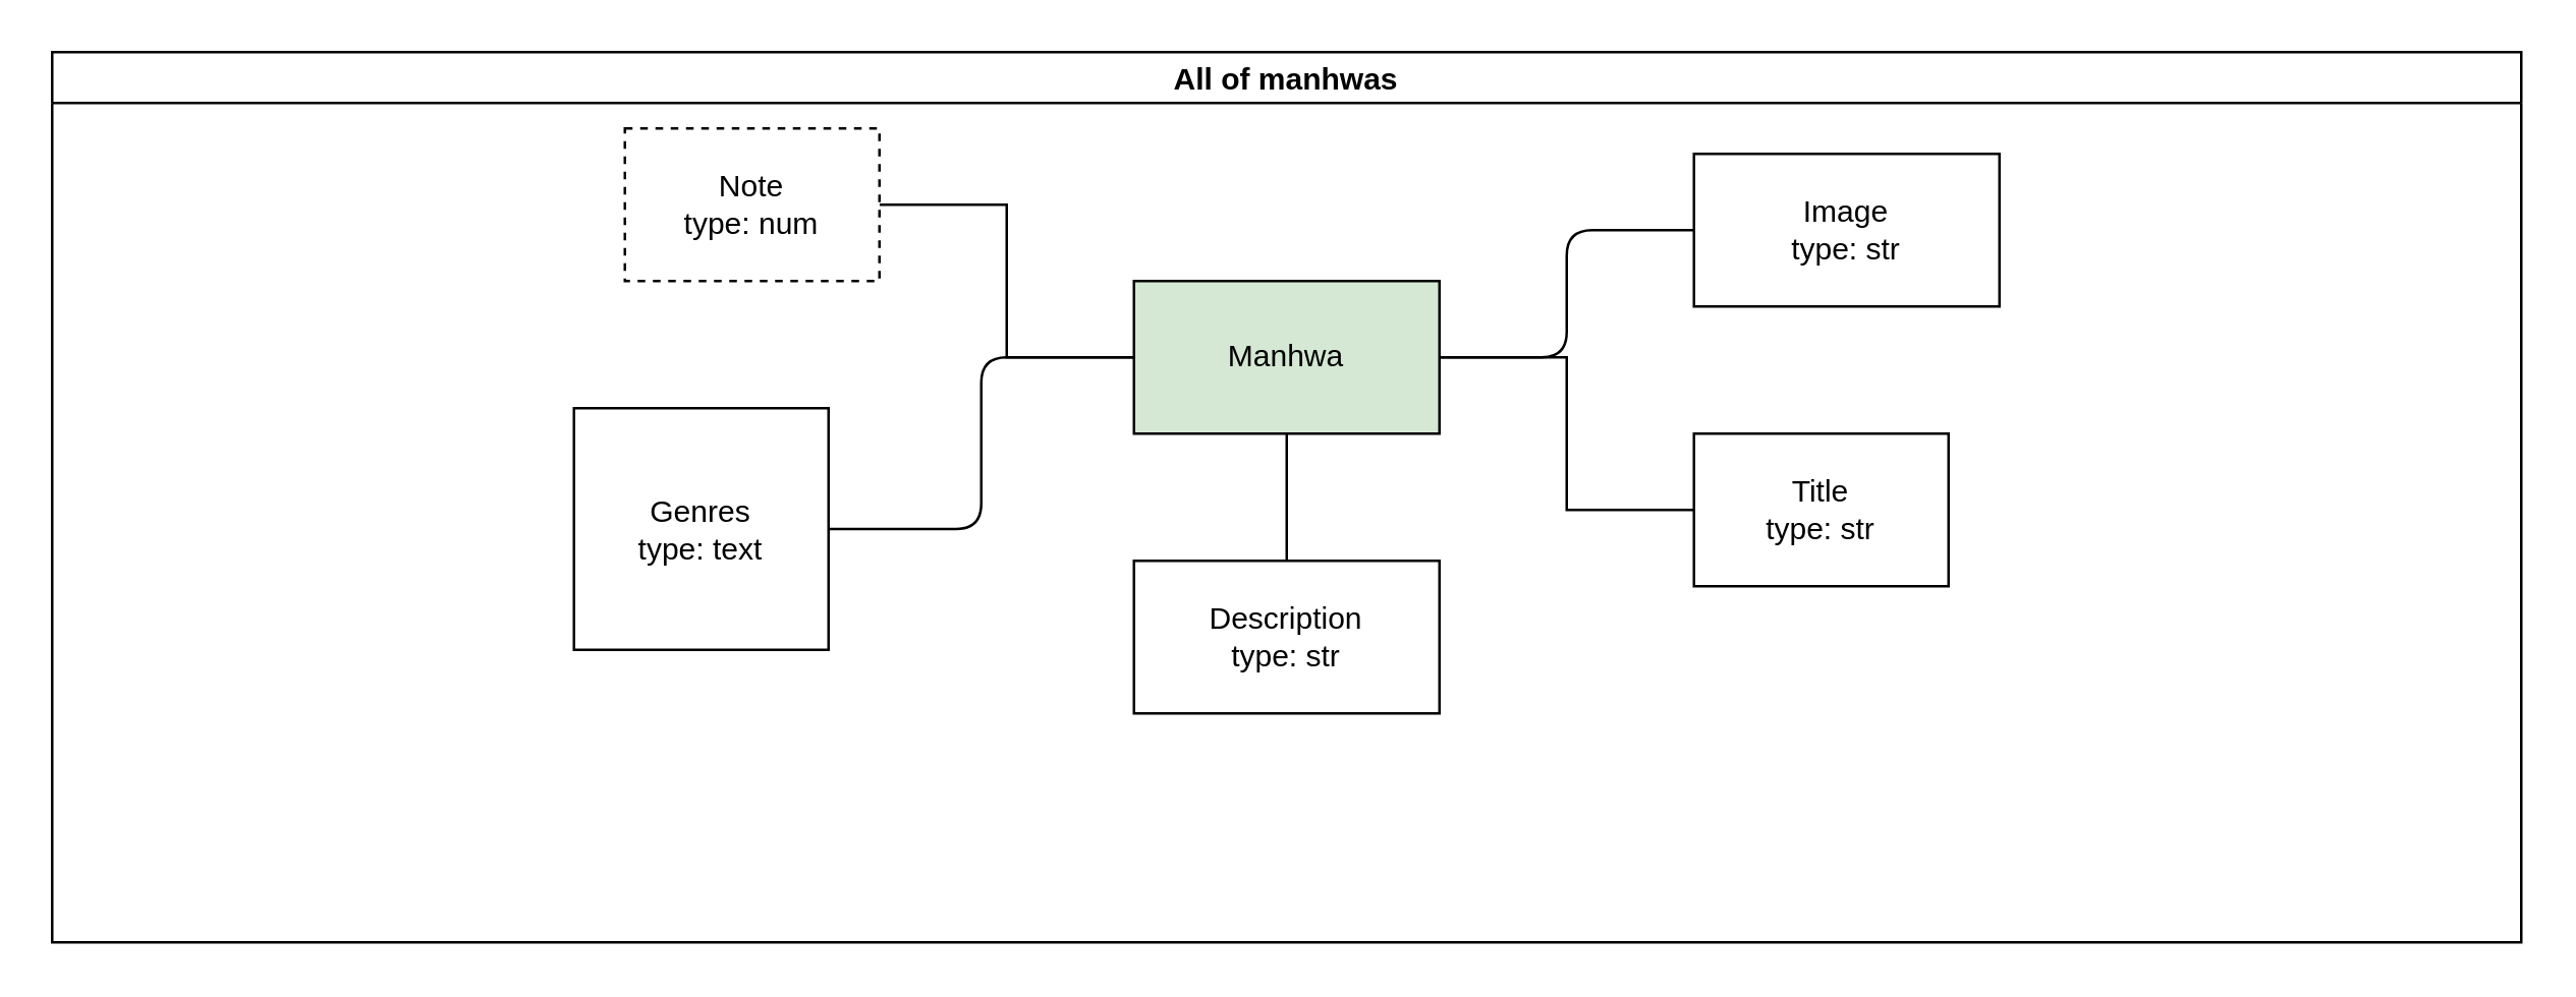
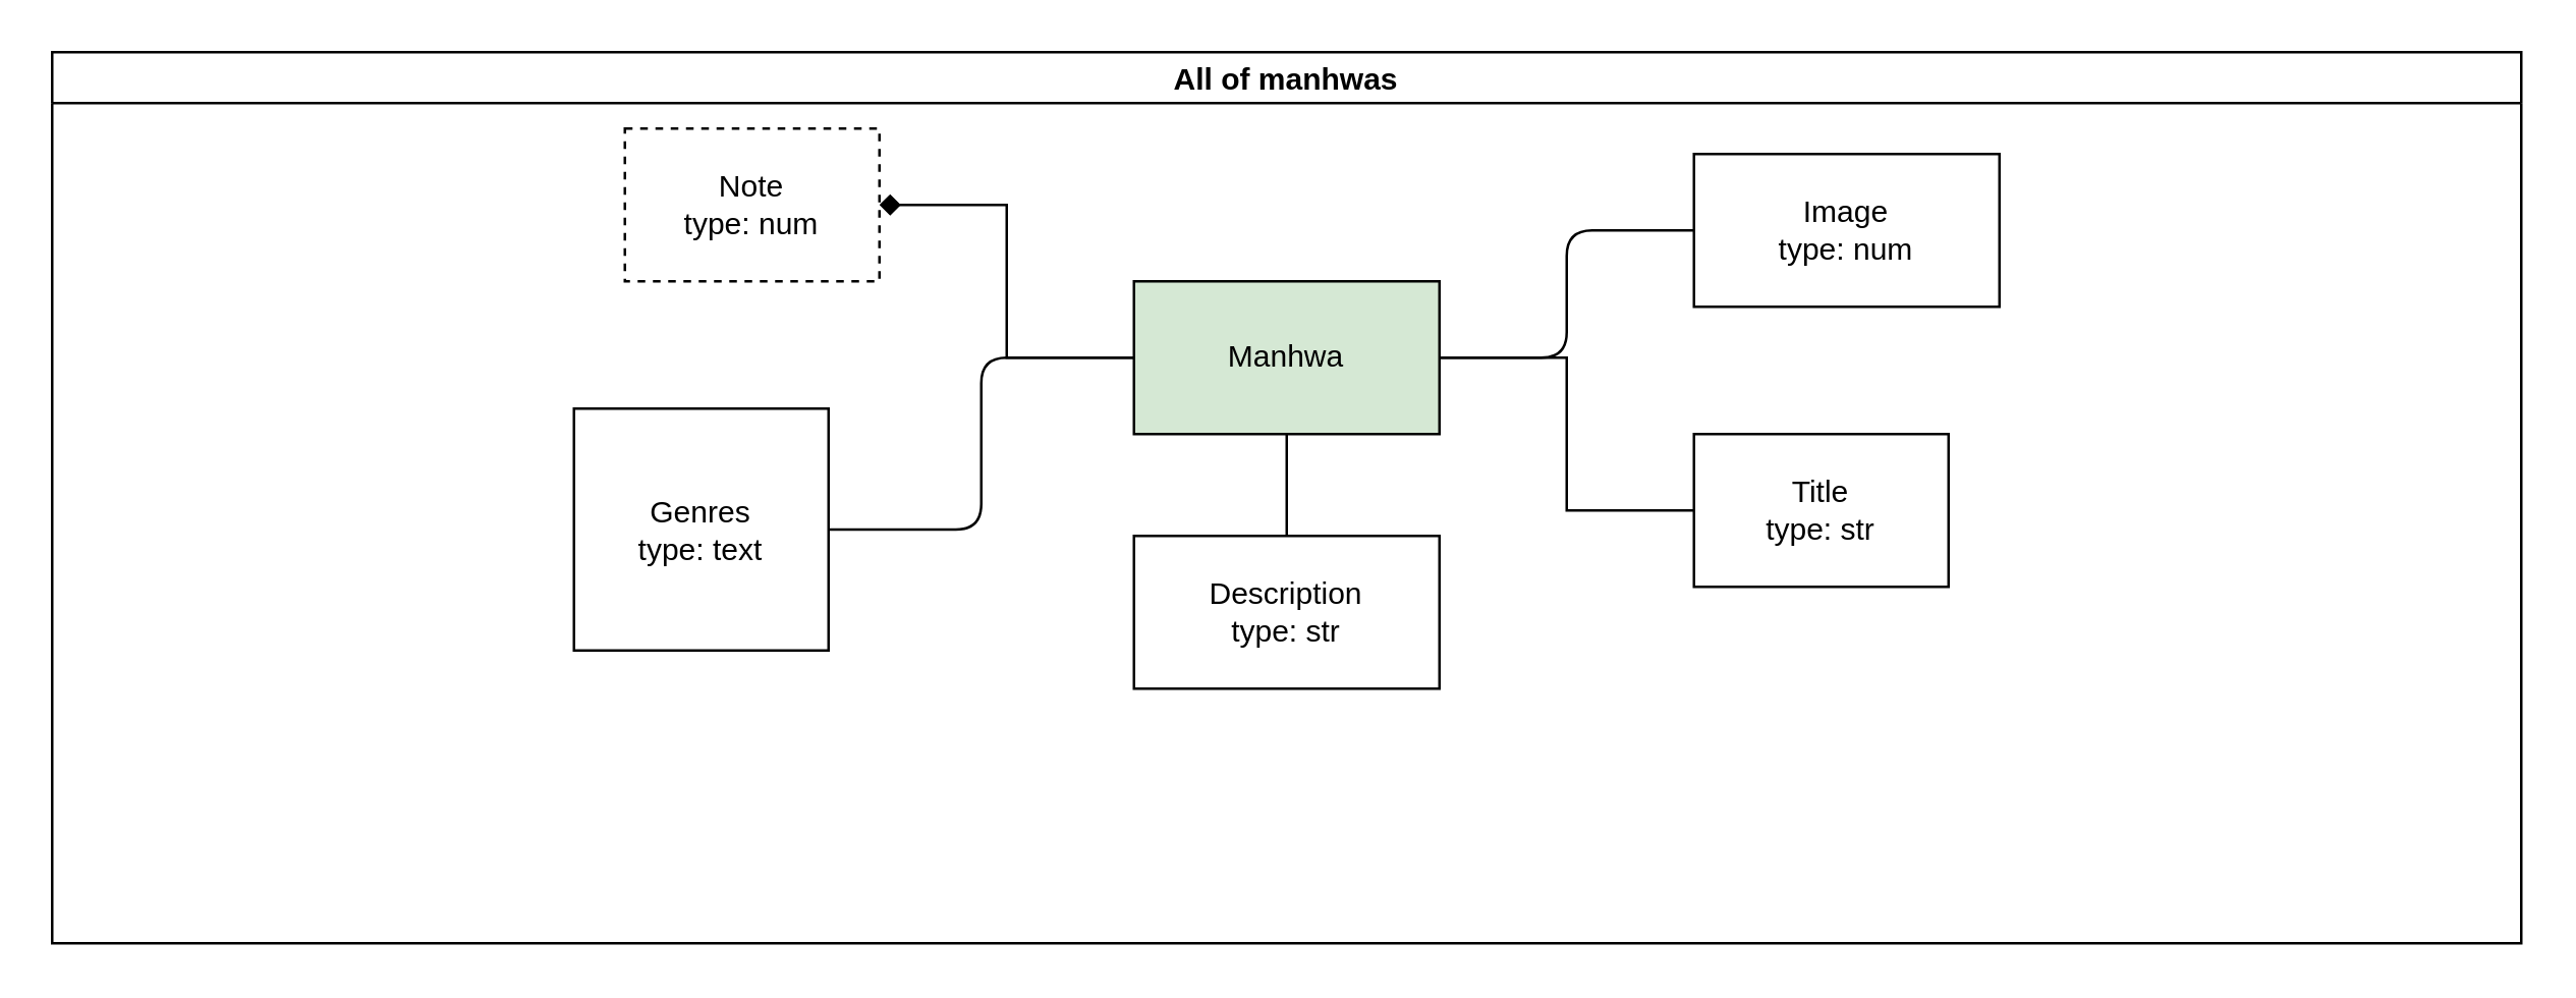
- <mxCell id="4" value="" style="edgeStyle=elbowEdgeStyle;elbow=vertical;sourcePerimeterSpacing=0;targetPerimeterSpacing=0;startArrow=none;endArrow=none;rounded=0;curved=0;" parent="2" source="5" target="7" edge="1"><mxGeometry relative="1" as="geometry" /></mxCell>
+ <mxCell id="4" value="" style="edgeStyle=elbowEdgeStyle;elbow=vertical;sourcePerimeterSpacing=0;targetPerimeterSpacing=0;startArrow=none;endArrow=diamond;rounded=0;curved=0;" parent="2" source="5" target="7" edge="1"><mxGeometry relative="1" as="geometry" /></mxCell>
- <mxCell id="11" value="Image&lt;div&gt;&lt;span style=&quot;color: rgb(0, 0, 0);&quot;&gt;type: str&lt;/span&gt;&lt;/div&gt;" style="whiteSpace=wrap;html=1;align=center;treeFolding=1;treeMoving=1;newEdgeStyle={&quot;edgeStyle&quot;:&quot;elbowEdgeStyle&quot;,&quot;startArrow&quot;:&quot;none&quot;,&quot;endArrow&quot;:&quot;none&quot;};" parent="2" vertex="1"><mxGeometry x="645" y="40" width="120" height="60" as="geometry" /></mxCell>
+ <mxCell id="11" value="Image&lt;div&gt;&lt;span style=&quot;color: rgb(0, 0, 0);&quot;&gt;type: num&lt;/span&gt;&lt;/div&gt;" style="whiteSpace=wrap;html=1;align=center;treeFolding=1;treeMoving=1;newEdgeStyle={&quot;edgeStyle&quot;:&quot;elbowEdgeStyle&quot;,&quot;startArrow&quot;:&quot;none&quot;,&quot;endArrow&quot;:&quot;none&quot;};" parent="2" vertex="1"><mxGeometry x="645" y="40" width="120" height="60" as="geometry" /></mxCell>
- <mxCell id="13" value="Description&lt;br&gt;type: str" style="whiteSpace=wrap;html=1;align=center;treeFolding=1;treeMoving=1;newEdgeStyle={&quot;edgeStyle&quot;:&quot;elbowEdgeStyle&quot;,&quot;startArrow&quot;:&quot;none&quot;,&quot;endArrow&quot;:&quot;none&quot;};" parent="2" vertex="1"><mxGeometry x="425" y="200" width="120" height="60" as="geometry" /></mxCell>
+ <mxCell id="13" value="Description&lt;br&gt;type: str" style="whiteSpace=wrap;html=1;align=center;treeFolding=1;treeMoving=1;newEdgeStyle={&quot;edgeStyle&quot;:&quot;elbowEdgeStyle&quot;,&quot;startArrow&quot;:&quot;none&quot;,&quot;endArrow&quot;:&quot;none&quot;};" parent="2" vertex="1"><mxGeometry x="425" y="190" width="120" height="60" as="geometry" /></mxCell>
